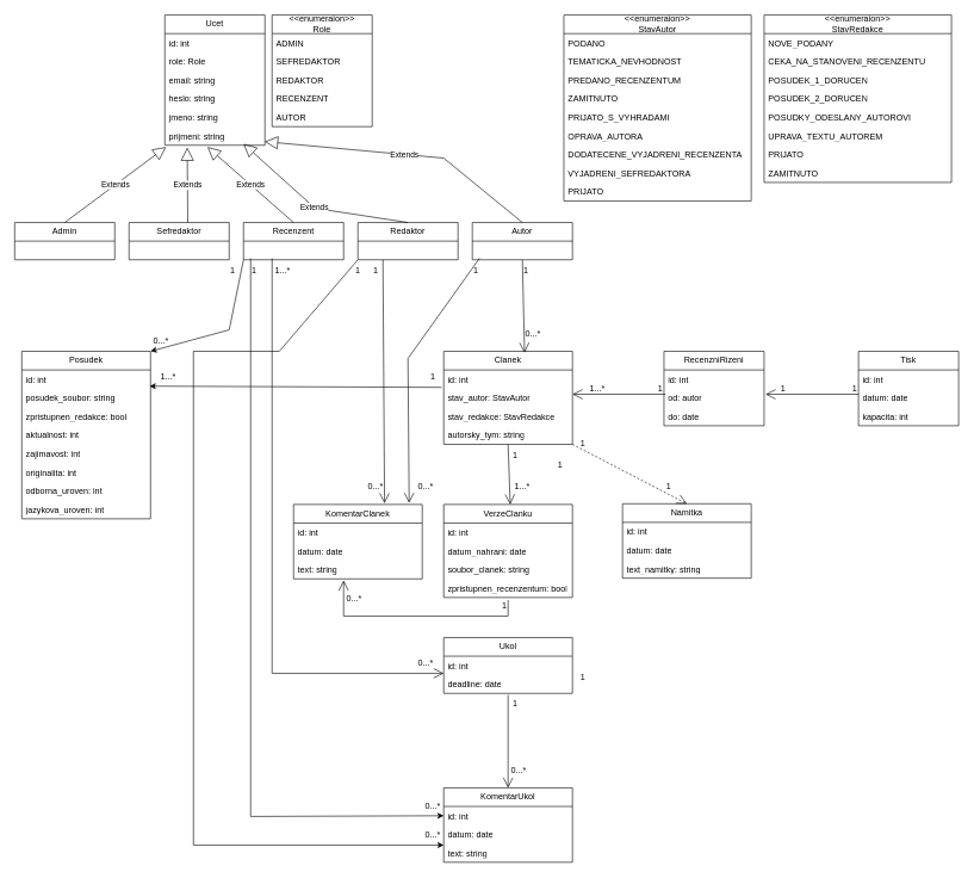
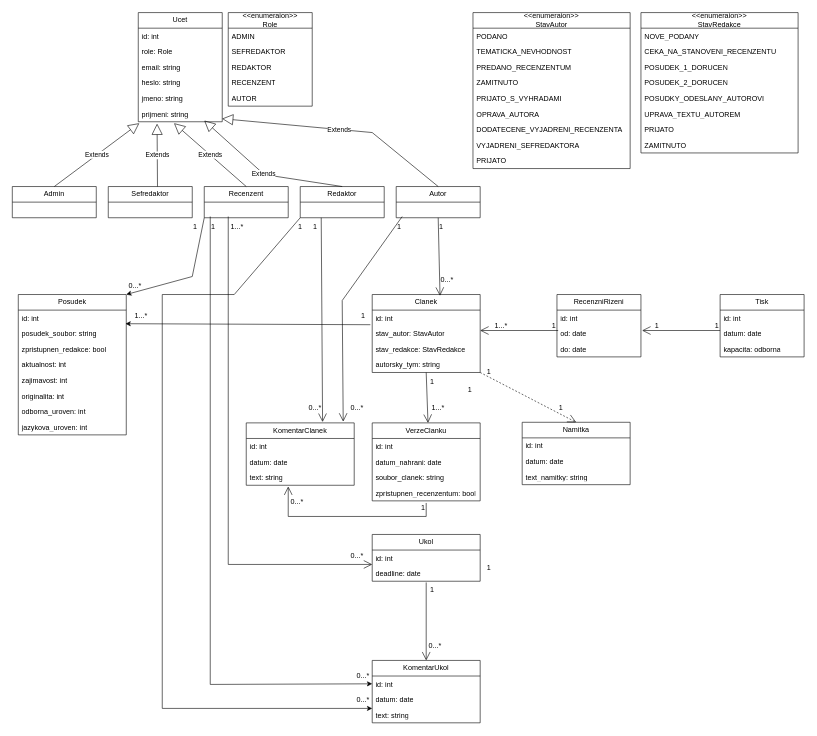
- <mxCell id="32" value="od: autor" style="text;strokeColor=none;fillColor=none;align=left;verticalAlign=top;spacingLeft=4;spacingRight=4;overflow=hidden;rotatable=0;points=[[0,0.5],[1,0.5]];portConstraint=eastwest;whiteSpace=wrap;html=1;" parent="30" vertex="1"><mxGeometry y="52" width="140" height="26" as="geometry" /></mxCell>
+ <mxCell id="32" value="od: date" style="text;strokeColor=none;fillColor=none;align=left;verticalAlign=top;spacingLeft=4;spacingRight=4;overflow=hidden;rotatable=0;points=[[0,0.5],[1,0.5]];portConstraint=eastwest;whiteSpace=wrap;html=1;" parent="30" vertex="1"><mxGeometry y="52" width="140" height="26" as="geometry" /></mxCell>
- <mxCell id="37" value="kapacita: int" style="text;strokeColor=none;fillColor=none;align=left;verticalAlign=top;spacingLeft=4;spacingRight=4;overflow=hidden;rotatable=0;points=[[0,0.5],[1,0.5]];portConstraint=eastwest;whiteSpace=wrap;html=1;" parent="34" vertex="1"><mxGeometry y="78" width="140" height="26" as="geometry" /></mxCell>
+ <mxCell id="37" value="kapacita: odborna" style="text;strokeColor=none;fillColor=none;align=left;verticalAlign=top;spacingLeft=4;spacingRight=4;overflow=hidden;rotatable=0;points=[[0,0.5],[1,0.5]];portConstraint=eastwest;whiteSpace=wrap;html=1;" parent="34" vertex="1"><mxGeometry y="78" width="140" height="26" as="geometry" /></mxCell>
